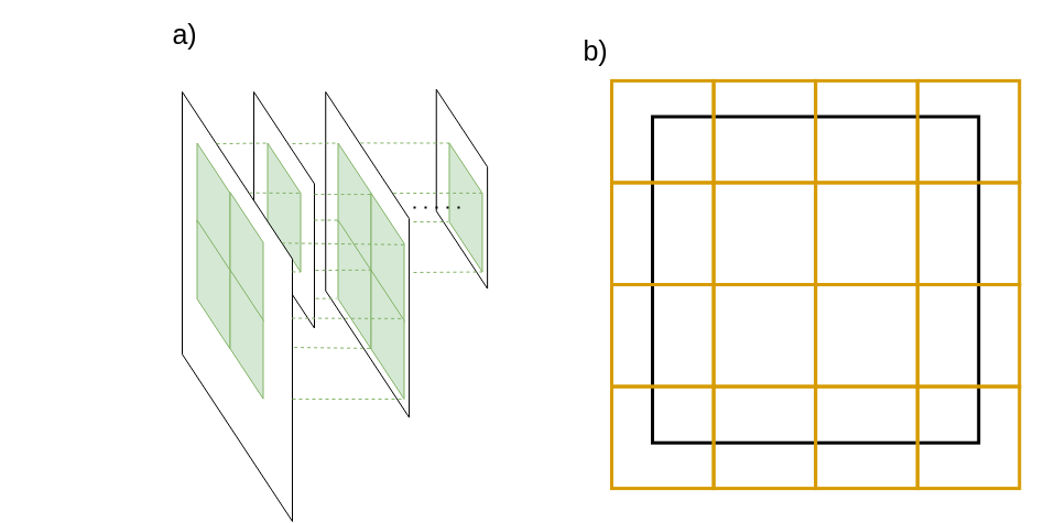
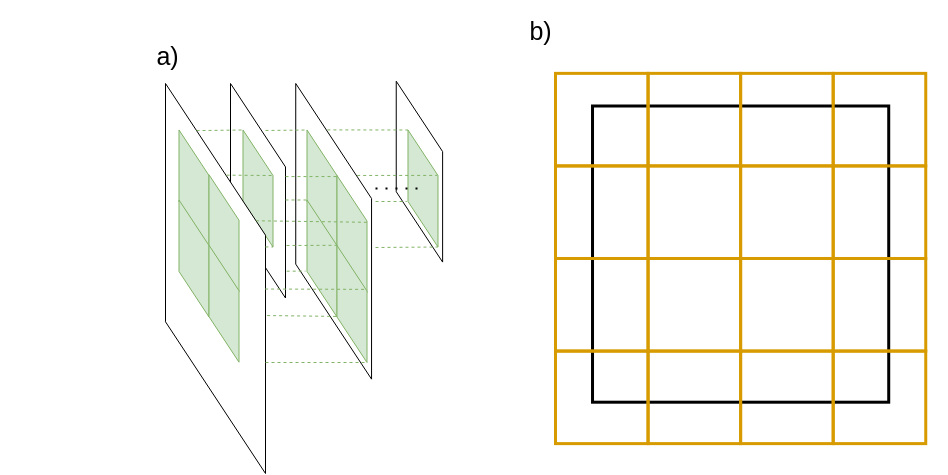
- <mxCell id="51" value="&lt;font style=&quot;font-size: 25px&quot;&gt;a)&lt;/font&gt;" style="text;html=1;align=center;verticalAlign=middle;resizable=0;points=[];autosize=1;" parent="1" vertex="1"><mxGeometry x="147" y="20" width="40" height="20" as="geometry" /></mxCell>
+ <mxCell id="51" value="&lt;font style=&quot;font-size: 25px&quot;&gt;a)&lt;/font&gt;" style="text;html=1;align=center;verticalAlign=middle;resizable=0;points=[];autosize=1;" parent="1" vertex="1"><mxGeometry x="147" y="45" width="40" height="20" as="geometry" /></mxCell>
- <mxCell id="52" value="&lt;font style=&quot;font-size: 25px&quot;&gt;b)&lt;/font&gt;" style="text;html=1;align=center;verticalAlign=middle;resizable=0;points=[];autosize=1;" parent="1" vertex="1"><mxGeometry x="520" y="35" width="40" height="20" as="geometry" /></mxCell>
+ <mxCell id="52" value="&lt;font style=&quot;font-size: 25px&quot;&gt;b)&lt;/font&gt;" style="text;html=1;align=center;verticalAlign=middle;resizable=0;points=[];autosize=1;" parent="1" vertex="1"><mxGeometry x="520" y="20" width="40" height="20" as="geometry" /></mxCell>
